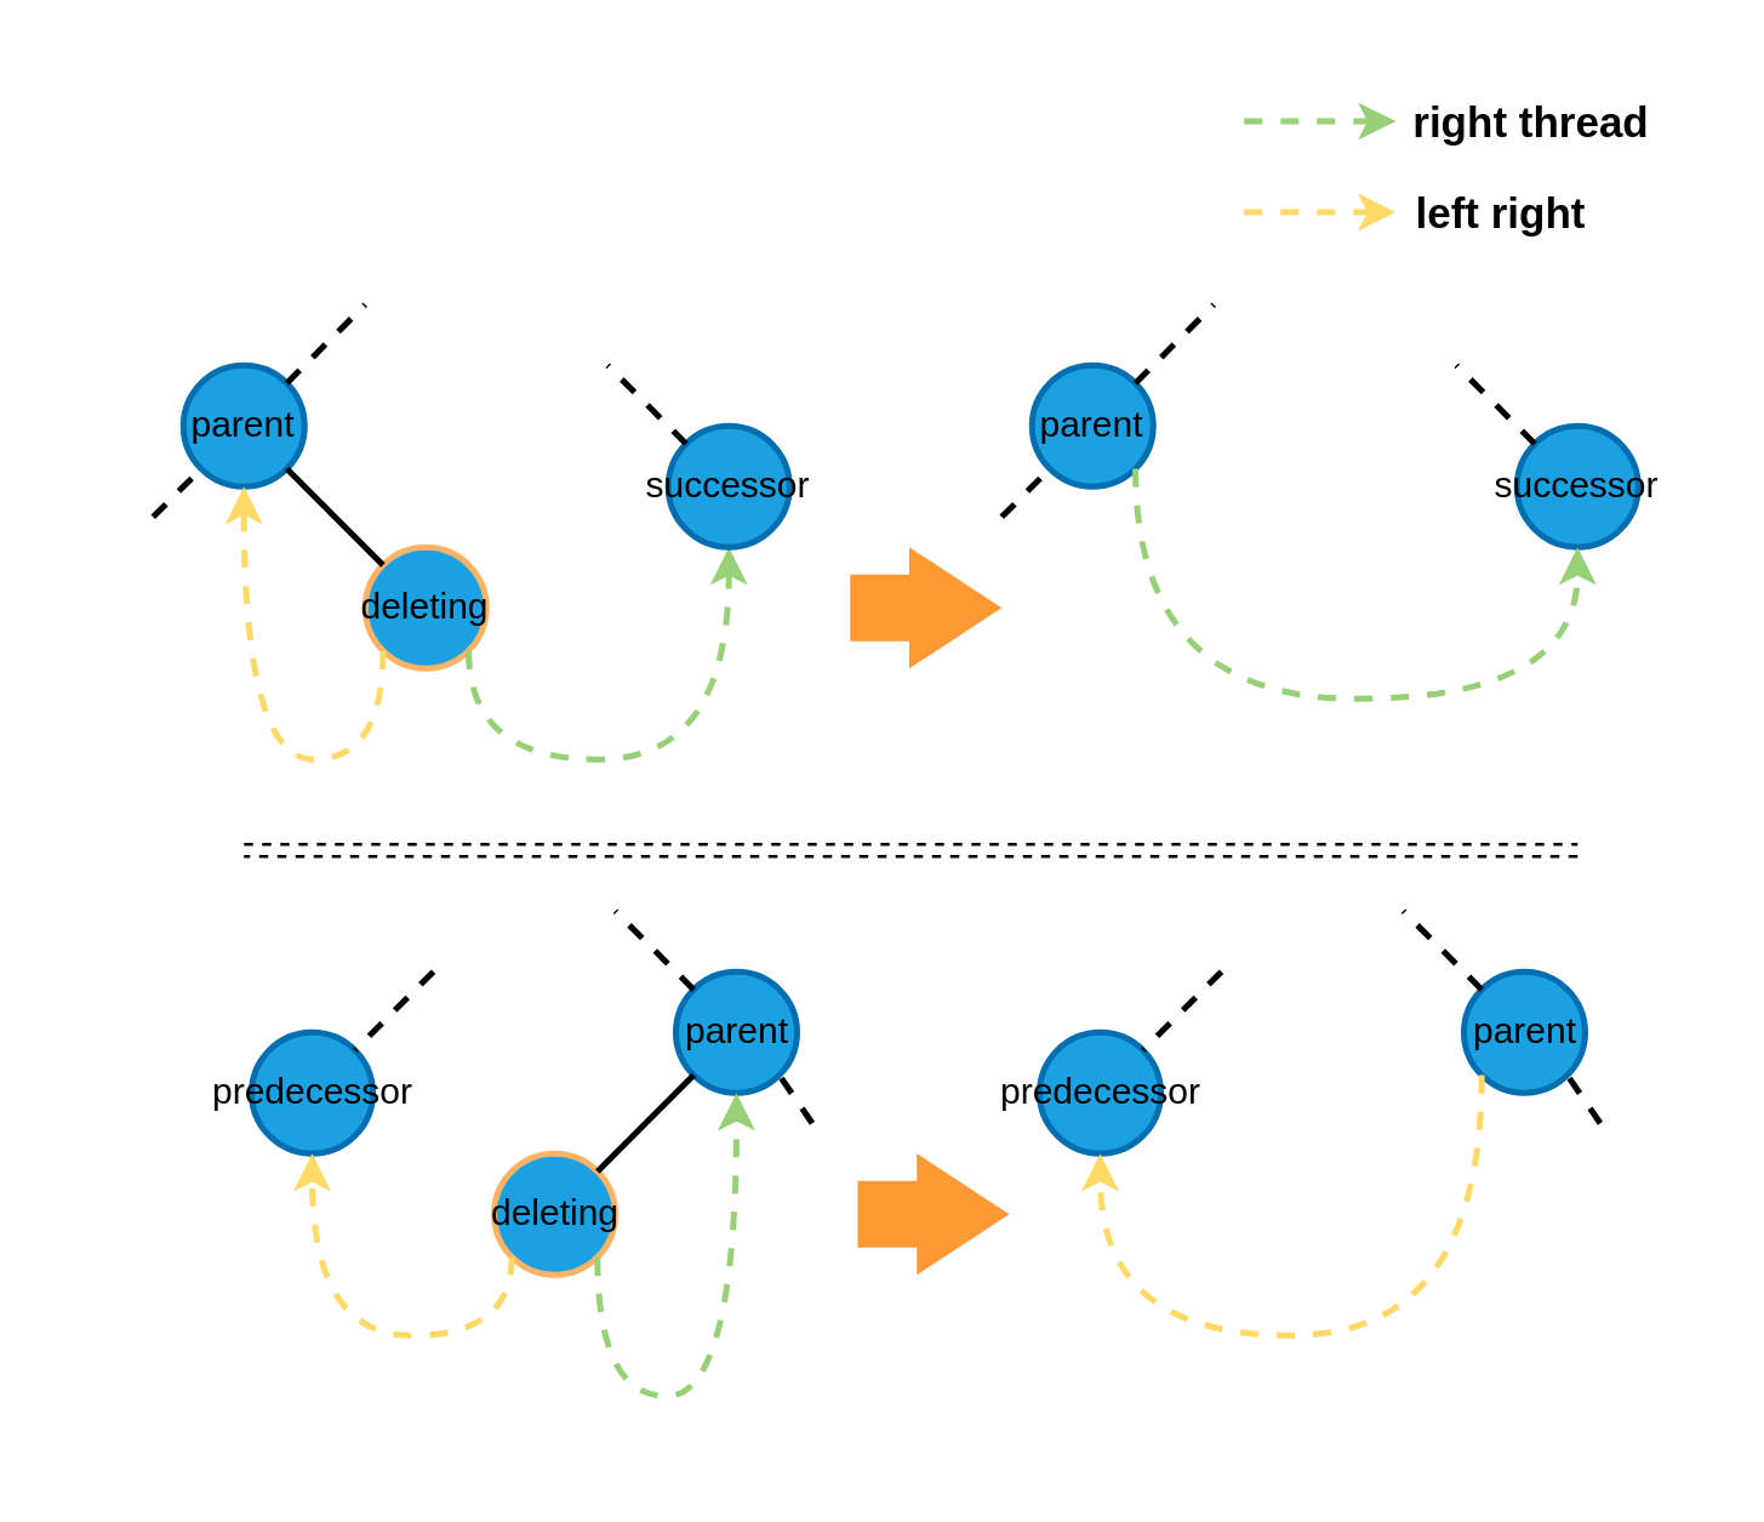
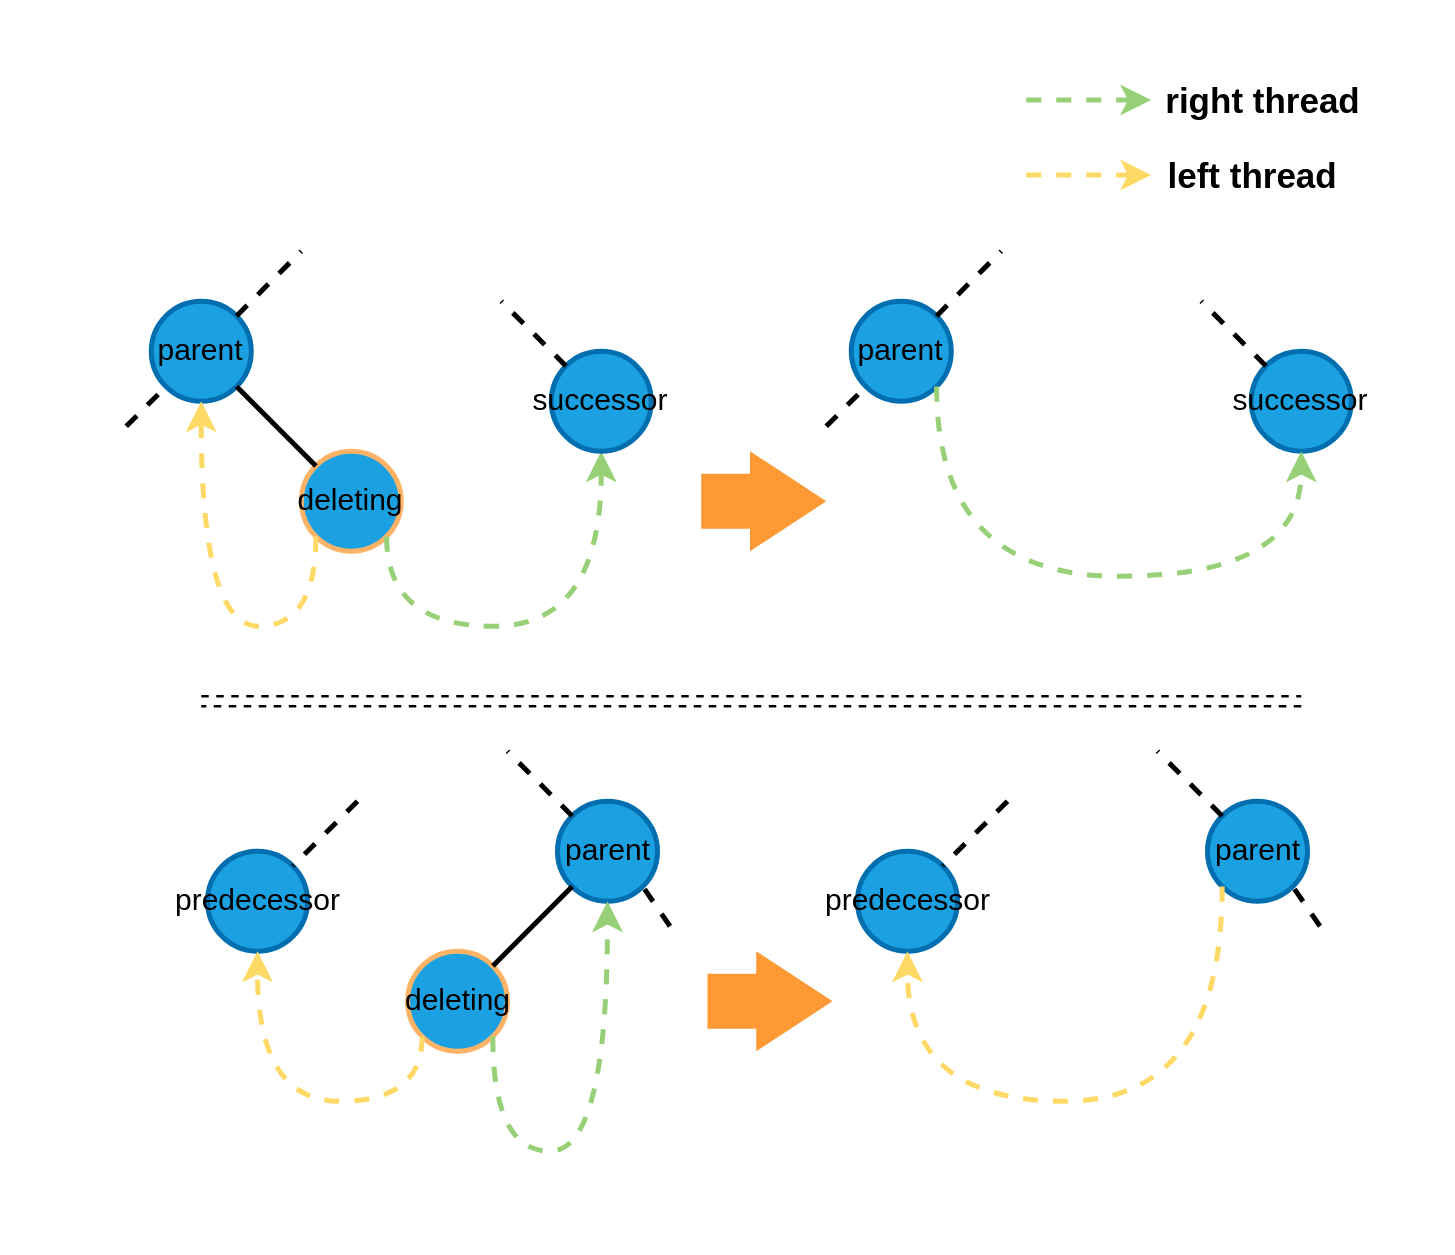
- <mxCell id="39" value="&lt;font color=&quot;#000000&quot; style=&quot;font-size: 14px&quot;&gt;&lt;b&gt;left right&lt;/b&gt;&lt;/font&gt;" style="text;html=1;strokeColor=none;fillColor=none;align=left;verticalAlign=middle;whiteSpace=wrap;rounded=0;" parent="1" vertex="1"><mxGeometry x="465" y="60" width="90" height="20" as="geometry" /></mxCell>
+ <mxCell id="39" value="&lt;font color=&quot;#000000&quot; style=&quot;font-size: 14px&quot;&gt;&lt;b&gt;left thread&lt;/b&gt;&lt;/font&gt;" style="text;html=1;strokeColor=none;fillColor=none;align=left;verticalAlign=middle;whiteSpace=wrap;rounded=0;" parent="1" vertex="1"><mxGeometry x="465" y="60" width="90" height="20" as="geometry" /></mxCell>
